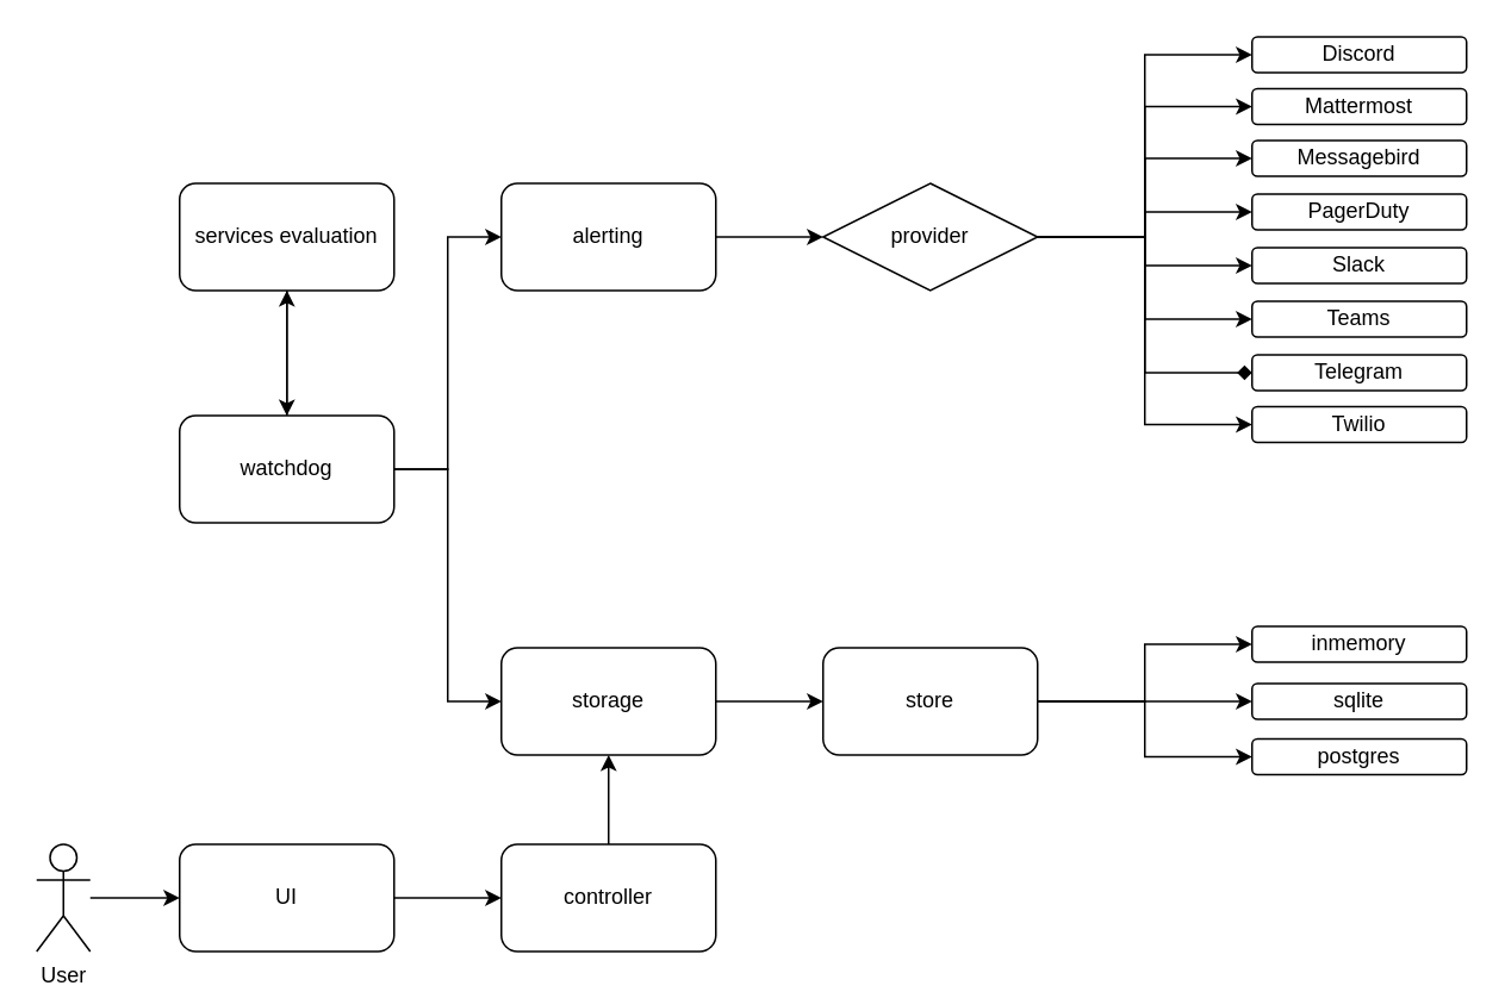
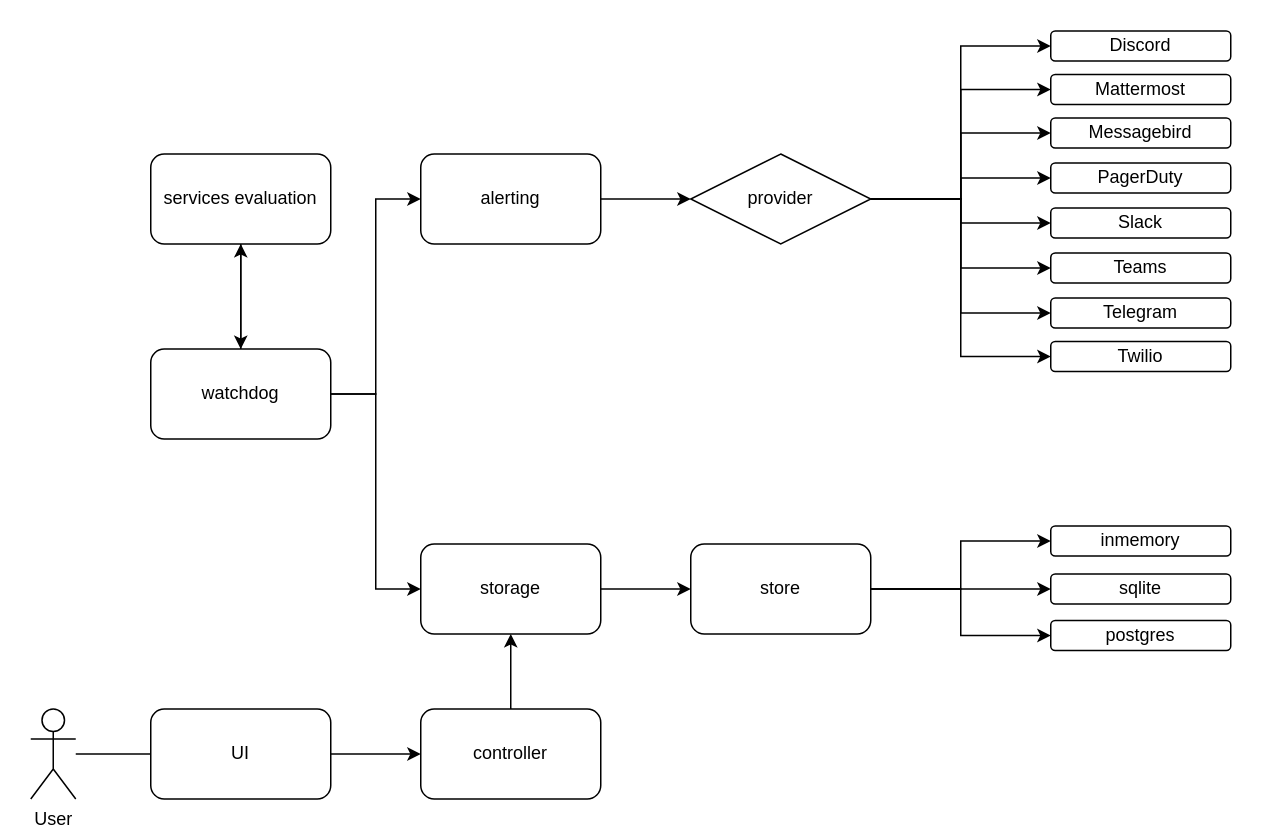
- <mxCell id="14" style="edgeStyle=orthogonalEdgeStyle;rounded=0;orthogonalLoop=1;jettySize=auto;html=1;entryX=0;entryY=0.5;entryDx=0;entryDy=0;endArrow=diamond;" edge="1" parent="1" source="18" target="24"><mxGeometry relative="1" as="geometry" /></mxCell>
+ <mxCell id="14" style="edgeStyle=orthogonalEdgeStyle;rounded=0;orthogonalLoop=1;jettySize=auto;html=1;entryX=0;entryY=0.5;entryDx=0;entryDy=0;" edge="1" parent="1" source="18" target="24"><mxGeometry relative="1" as="geometry" /></mxCell>
- <mxCell id="39" value="" style="edgeStyle=orthogonalEdgeStyle;rounded=0;orthogonalLoop=1;jettySize=auto;html=1;" edge="1" parent="1" source="40" target="38"><mxGeometry relative="1" as="geometry" /></mxCell>
+ <mxCell id="39" value="" style="edgeStyle=orthogonalEdgeStyle;rounded=0;orthogonalLoop=1;jettySize=auto;html=1;endArrow=none;" edge="1" parent="1" source="40" target="38"><mxGeometry relative="1" as="geometry" /></mxCell>
